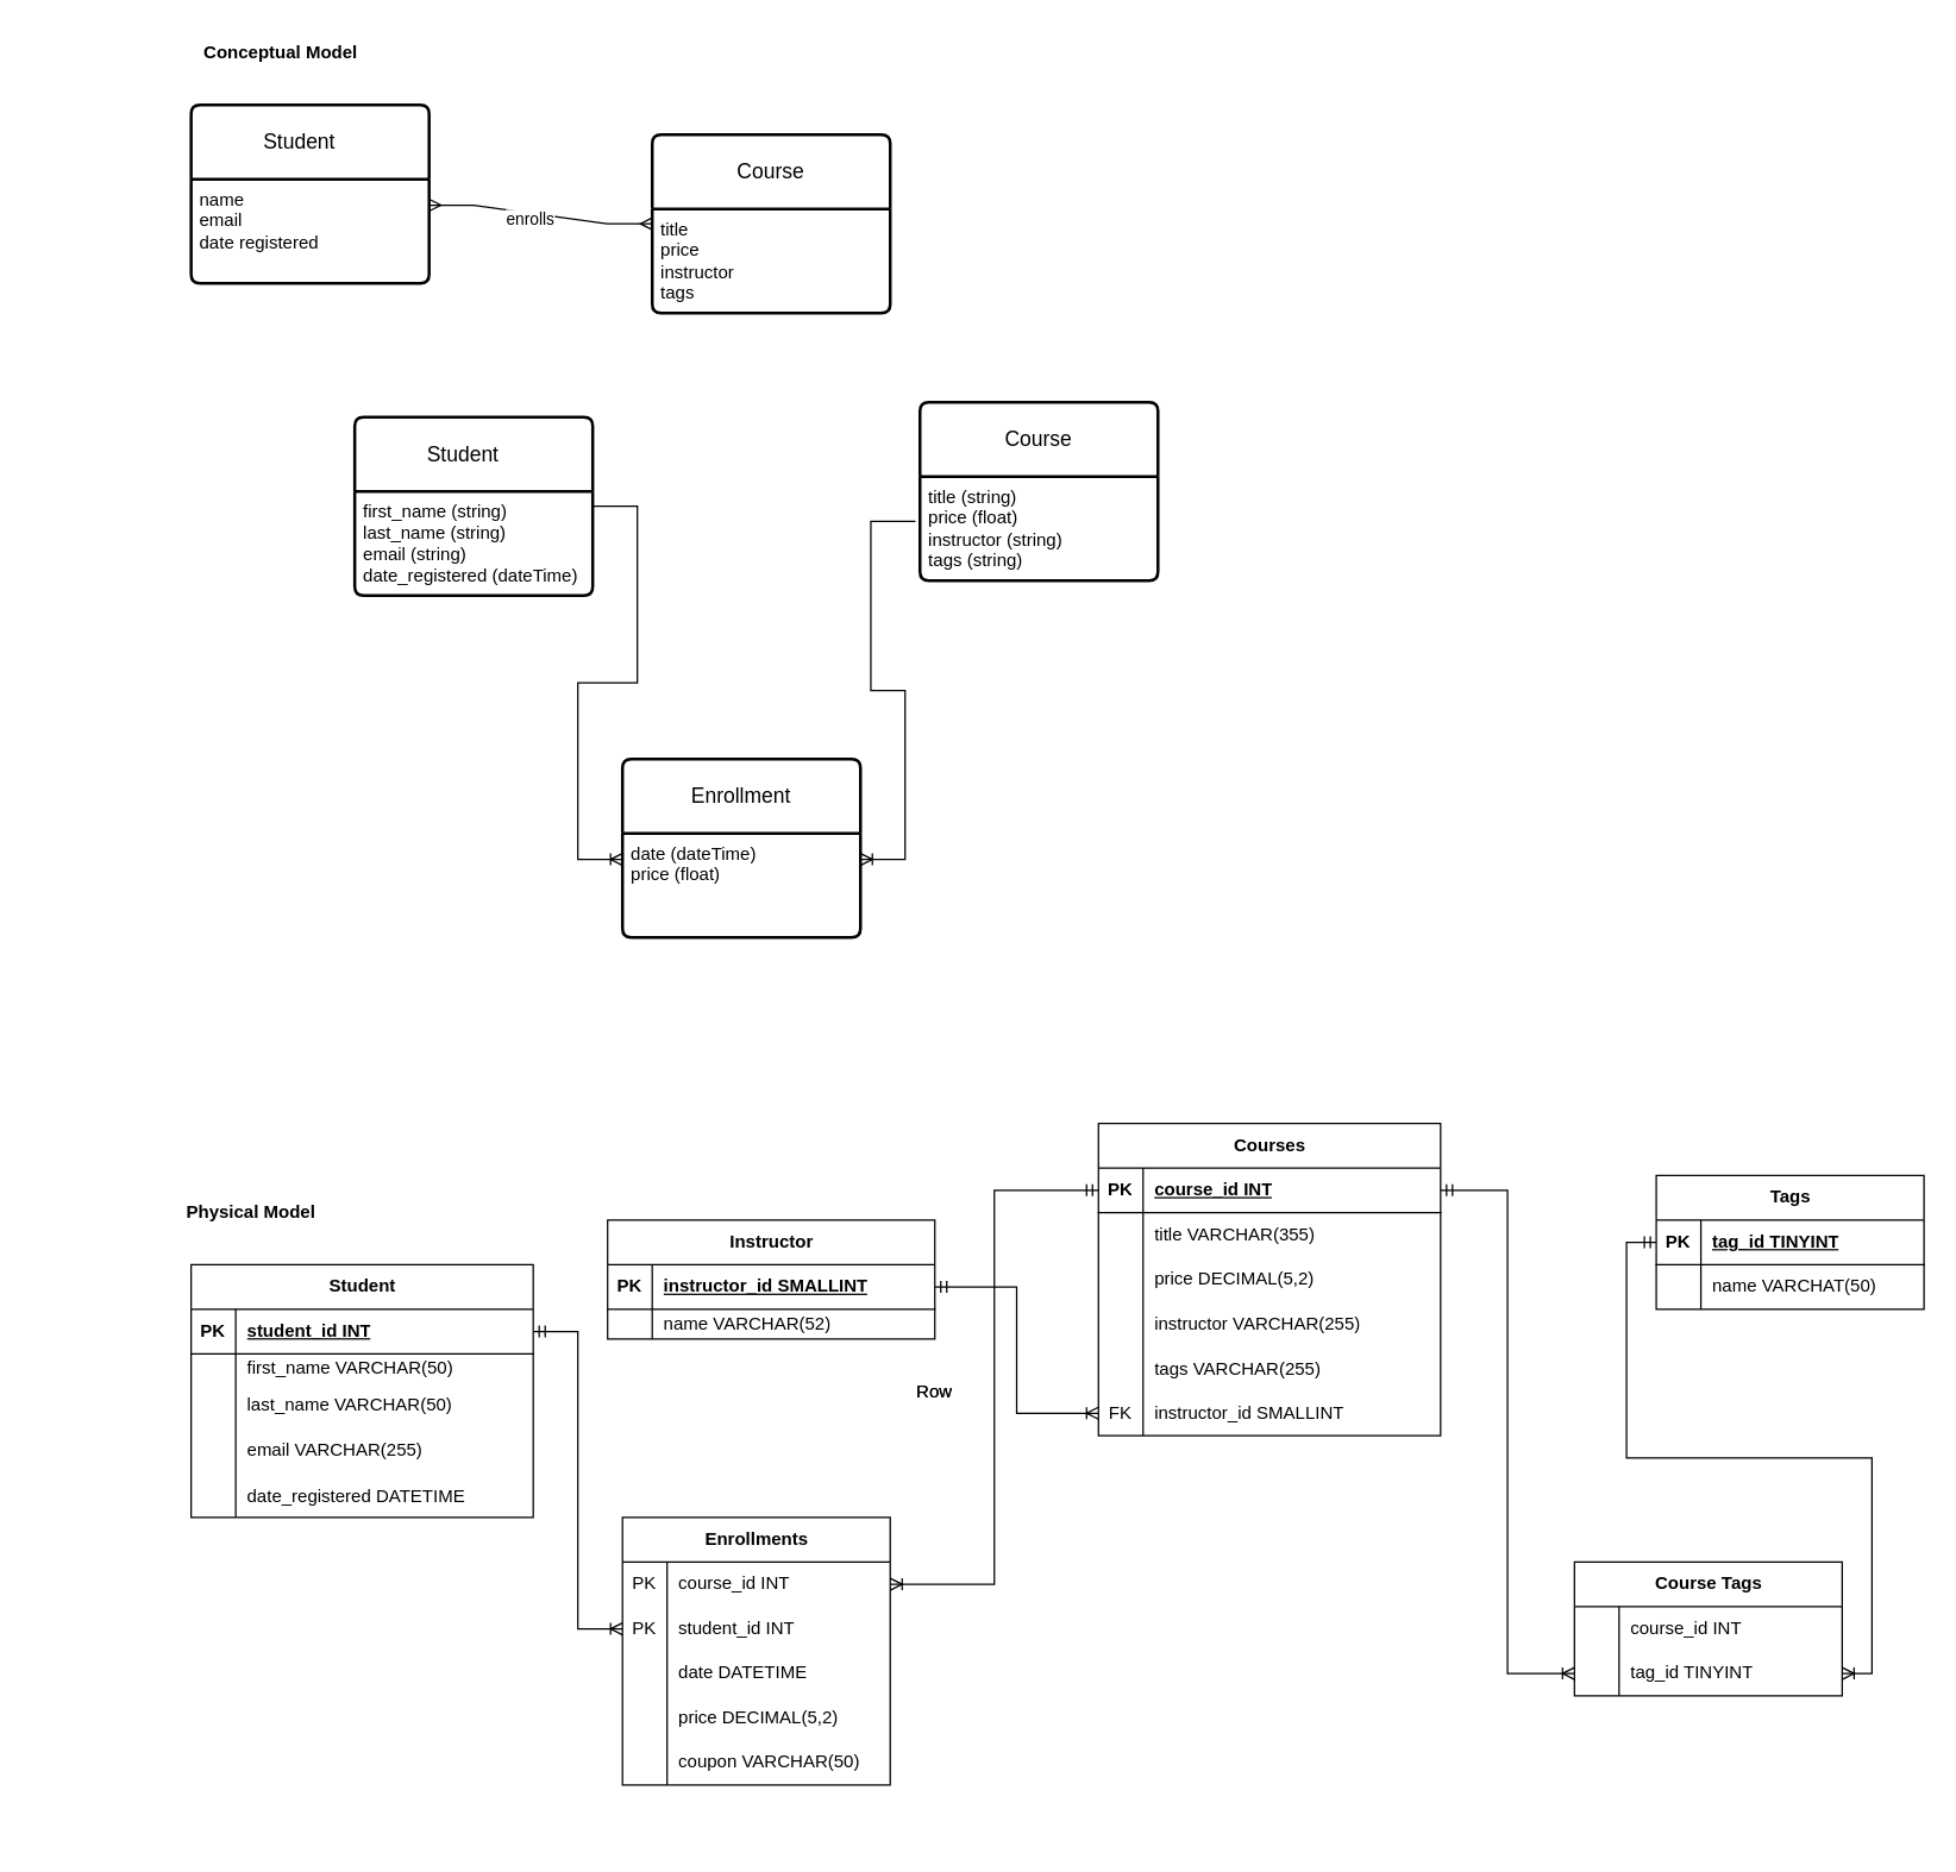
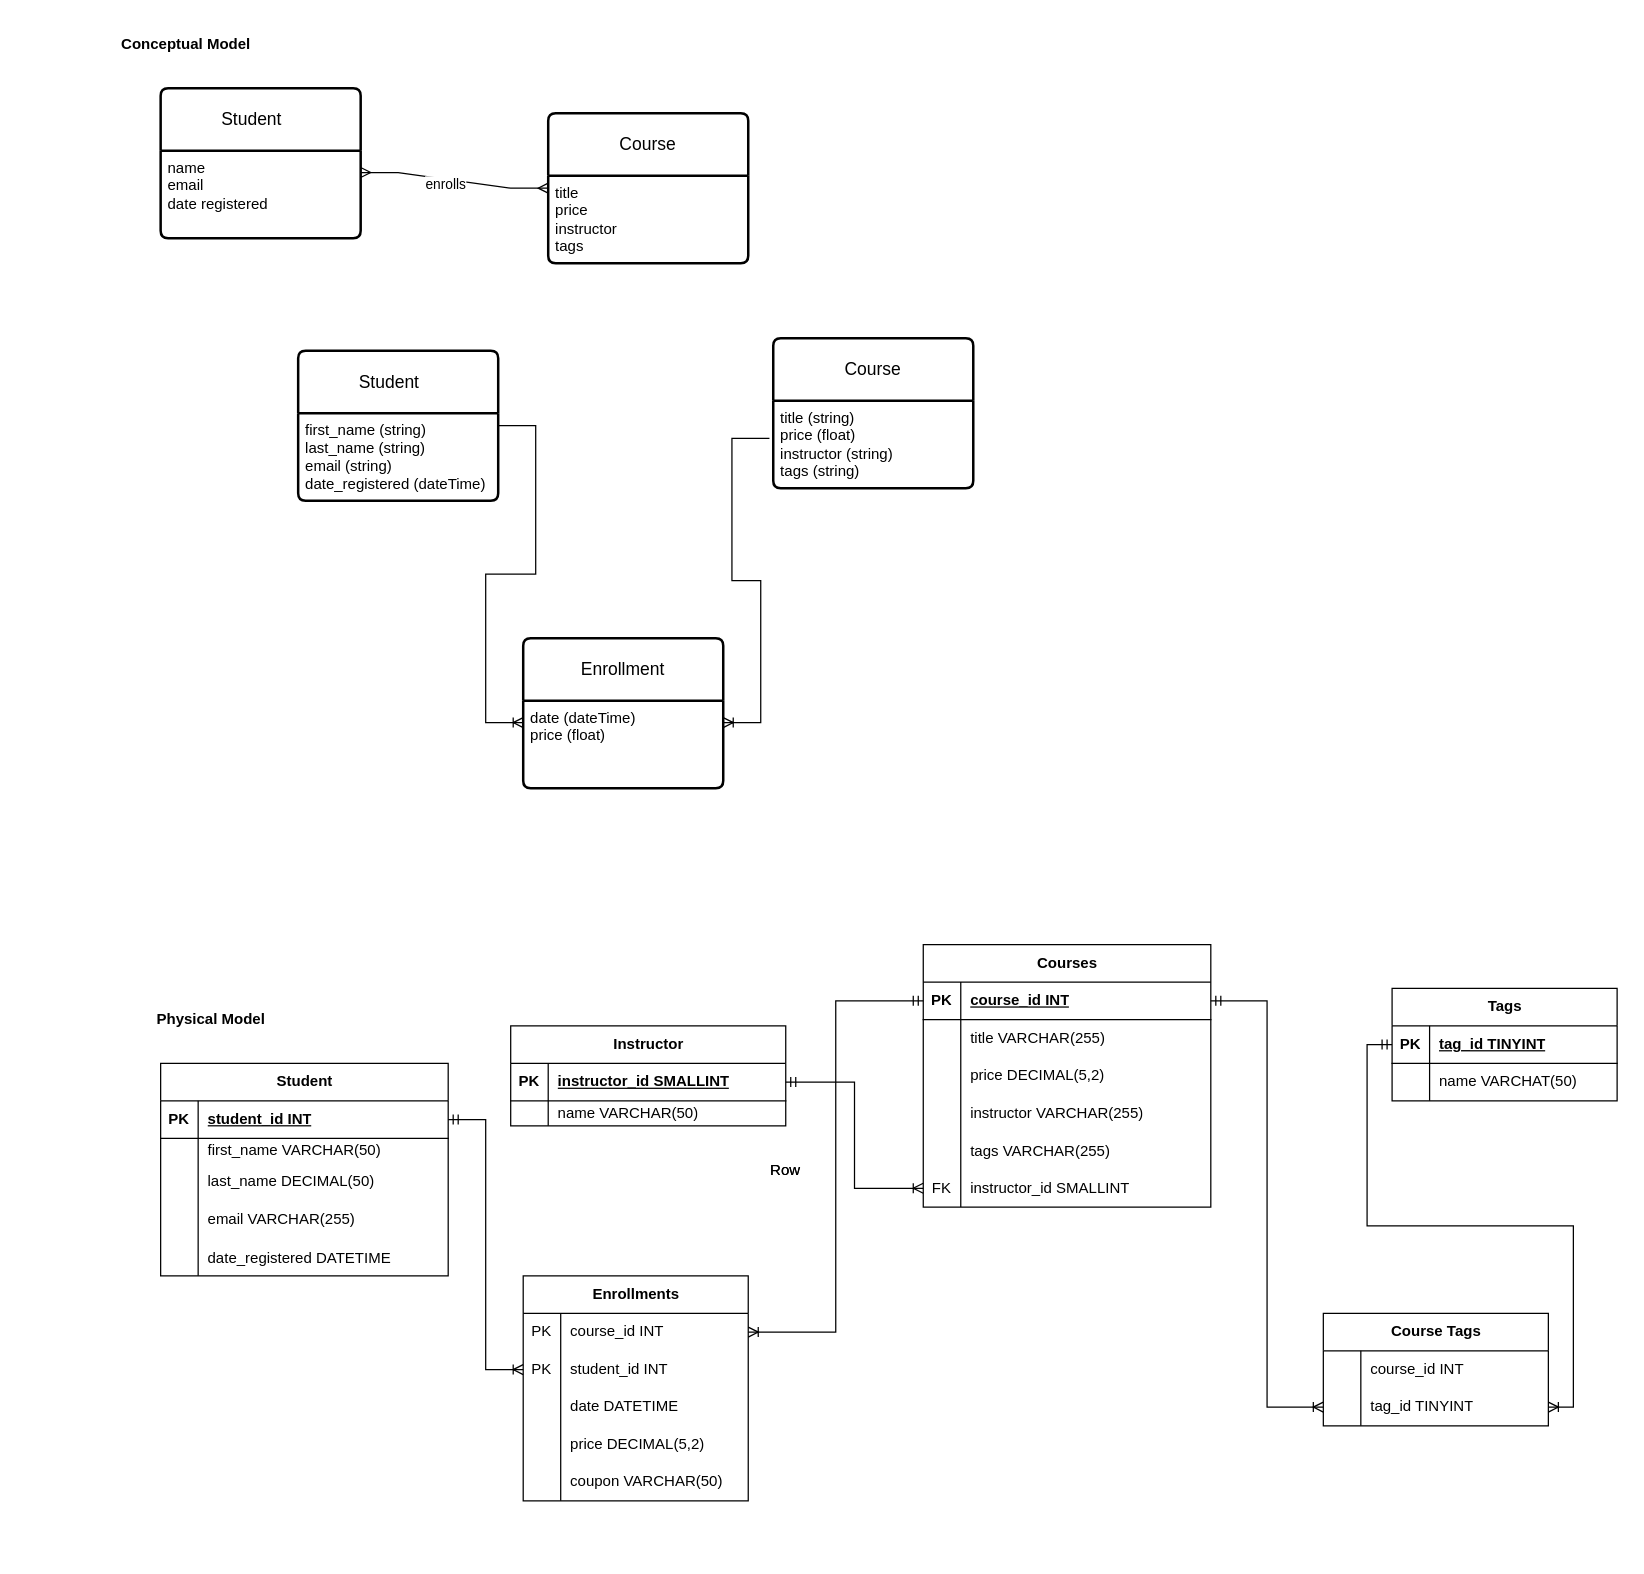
- <mxCell id="10" value="&lt;b&gt;Conceptual Model&lt;/b&gt;" style="text;html=1;align=center;verticalAlign=middle;resizable=0;points=[];autosize=1;strokeColor=none;fillColor=none;" parent="1" vertex="1"><mxGeometry x="123" y="20" width="130" height="30" as="geometry" /></mxCell>
+ <mxCell id="10" value="&lt;b&gt;Conceptual Model&lt;/b&gt;" style="text;html=1;align=center;verticalAlign=middle;resizable=0;points=[];autosize=1;strokeColor=none;fillColor=none;" parent="1" vertex="1"><mxGeometry x="83" y="20" width="130" height="30" as="geometry" /></mxCell>
- <mxCell id="40" value="title VARCHAR(355)" style="shape=partialRectangle;connectable=0;fillColor=none;top=0;left=0;bottom=0;right=0;align=left;spacingLeft=6;overflow=hidden;whiteSpace=wrap;html=1;" parent="38" vertex="1"><mxGeometry x="30" width="200" height="30" as="geometry"><mxRectangle width="200" height="30" as="alternateBounds" /></mxGeometry></mxCell>
+ <mxCell id="40" value="title VARCHAR(255)" style="shape=partialRectangle;connectable=0;fillColor=none;top=0;left=0;bottom=0;right=0;align=left;spacingLeft=6;overflow=hidden;whiteSpace=wrap;html=1;" parent="38" vertex="1"><mxGeometry x="30" width="200" height="30" as="geometry"><mxRectangle width="200" height="30" as="alternateBounds" /></mxGeometry></mxCell>
- <mxCell id="94" value="name VARCHAR(52)" style="shape=partialRectangle;connectable=0;fillColor=none;top=0;left=0;bottom=0;right=0;align=left;spacingLeft=6;overflow=hidden;whiteSpace=wrap;html=1;" parent="92" vertex="1"><mxGeometry x="30" width="190" height="20" as="geometry"><mxRectangle width="190" height="20" as="alternateBounds" /></mxGeometry></mxCell>
+ <mxCell id="94" value="name VARCHAR(50)" style="shape=partialRectangle;connectable=0;fillColor=none;top=0;left=0;bottom=0;right=0;align=left;spacingLeft=6;overflow=hidden;whiteSpace=wrap;html=1;" parent="92" vertex="1"><mxGeometry x="30" width="190" height="20" as="geometry"><mxRectangle width="190" height="20" as="alternateBounds" /></mxGeometry></mxCell>
- <mxCell id="27" value="last_name VARCHAR(50)" style="shape=partialRectangle;connectable=0;fillColor=none;top=0;left=0;bottom=0;right=0;align=left;spacingLeft=6;overflow=hidden;whiteSpace=wrap;html=1;" parent="25" vertex="1"><mxGeometry x="30" width="200" height="30" as="geometry"><mxRectangle width="200" height="30" as="alternateBounds" /></mxGeometry></mxCell>
+ <mxCell id="27" value="last_name DECIMAL(50)" style="shape=partialRectangle;connectable=0;fillColor=none;top=0;left=0;bottom=0;right=0;align=left;spacingLeft=6;overflow=hidden;whiteSpace=wrap;html=1;" parent="25" vertex="1"><mxGeometry x="30" width="200" height="30" as="geometry"><mxRectangle width="200" height="30" as="alternateBounds" /></mxGeometry></mxCell>
